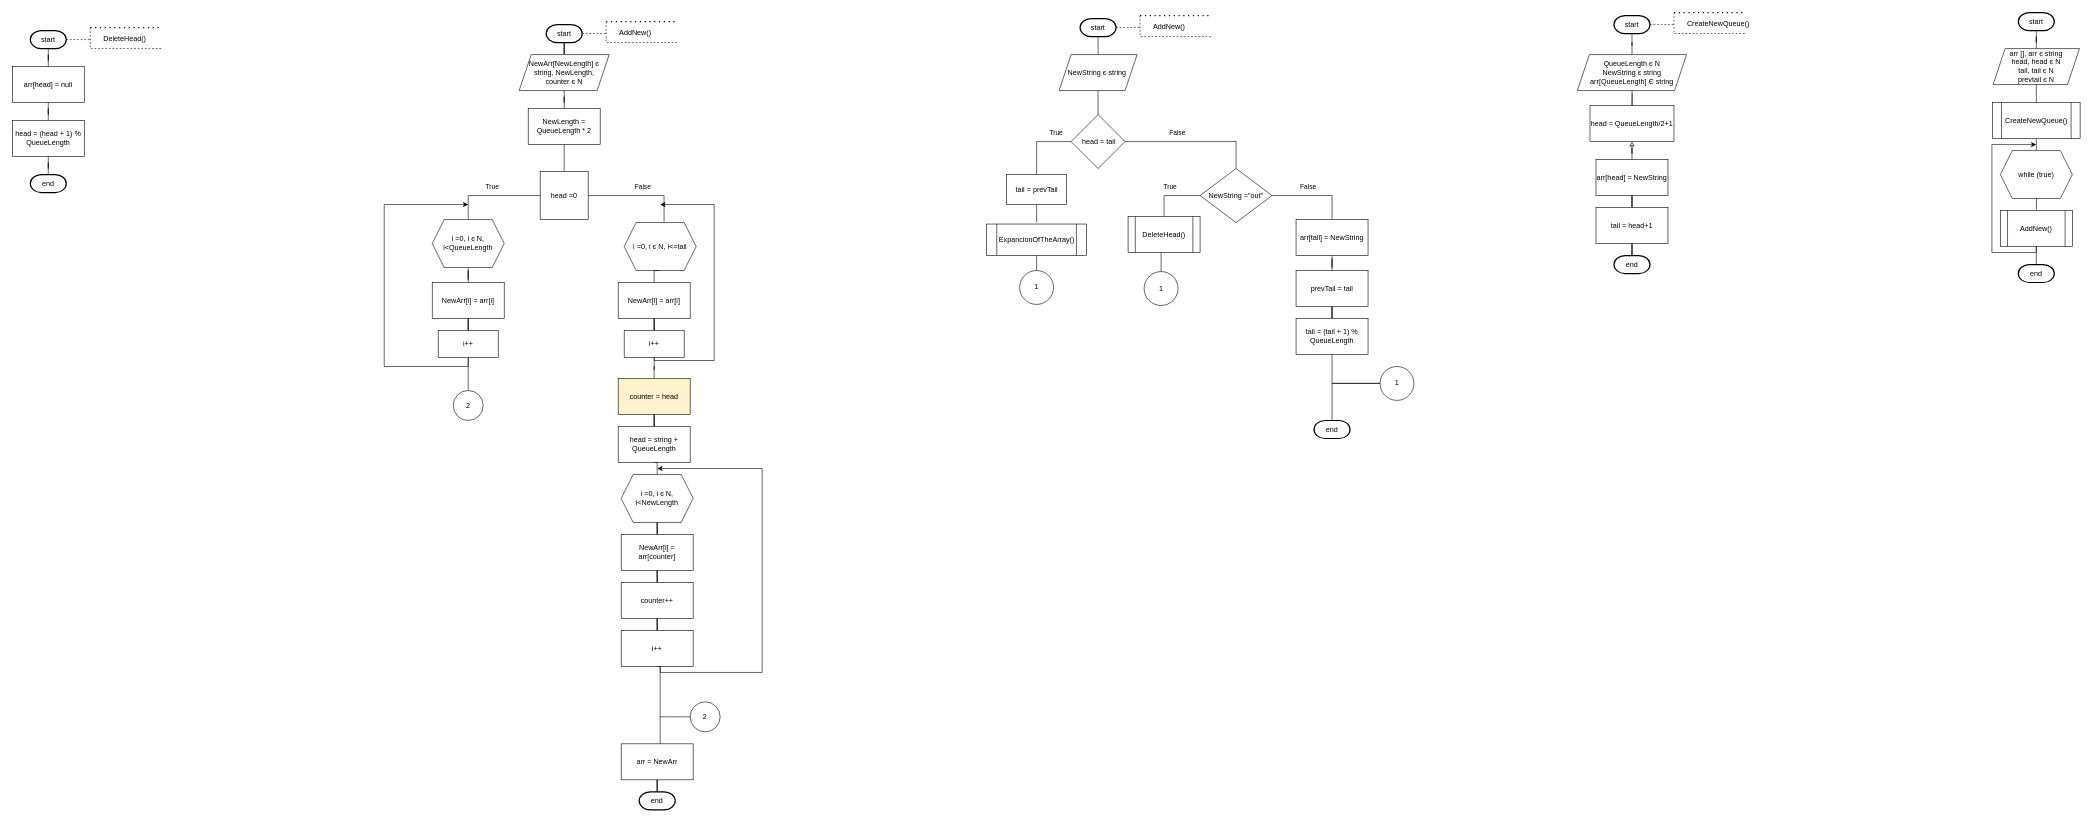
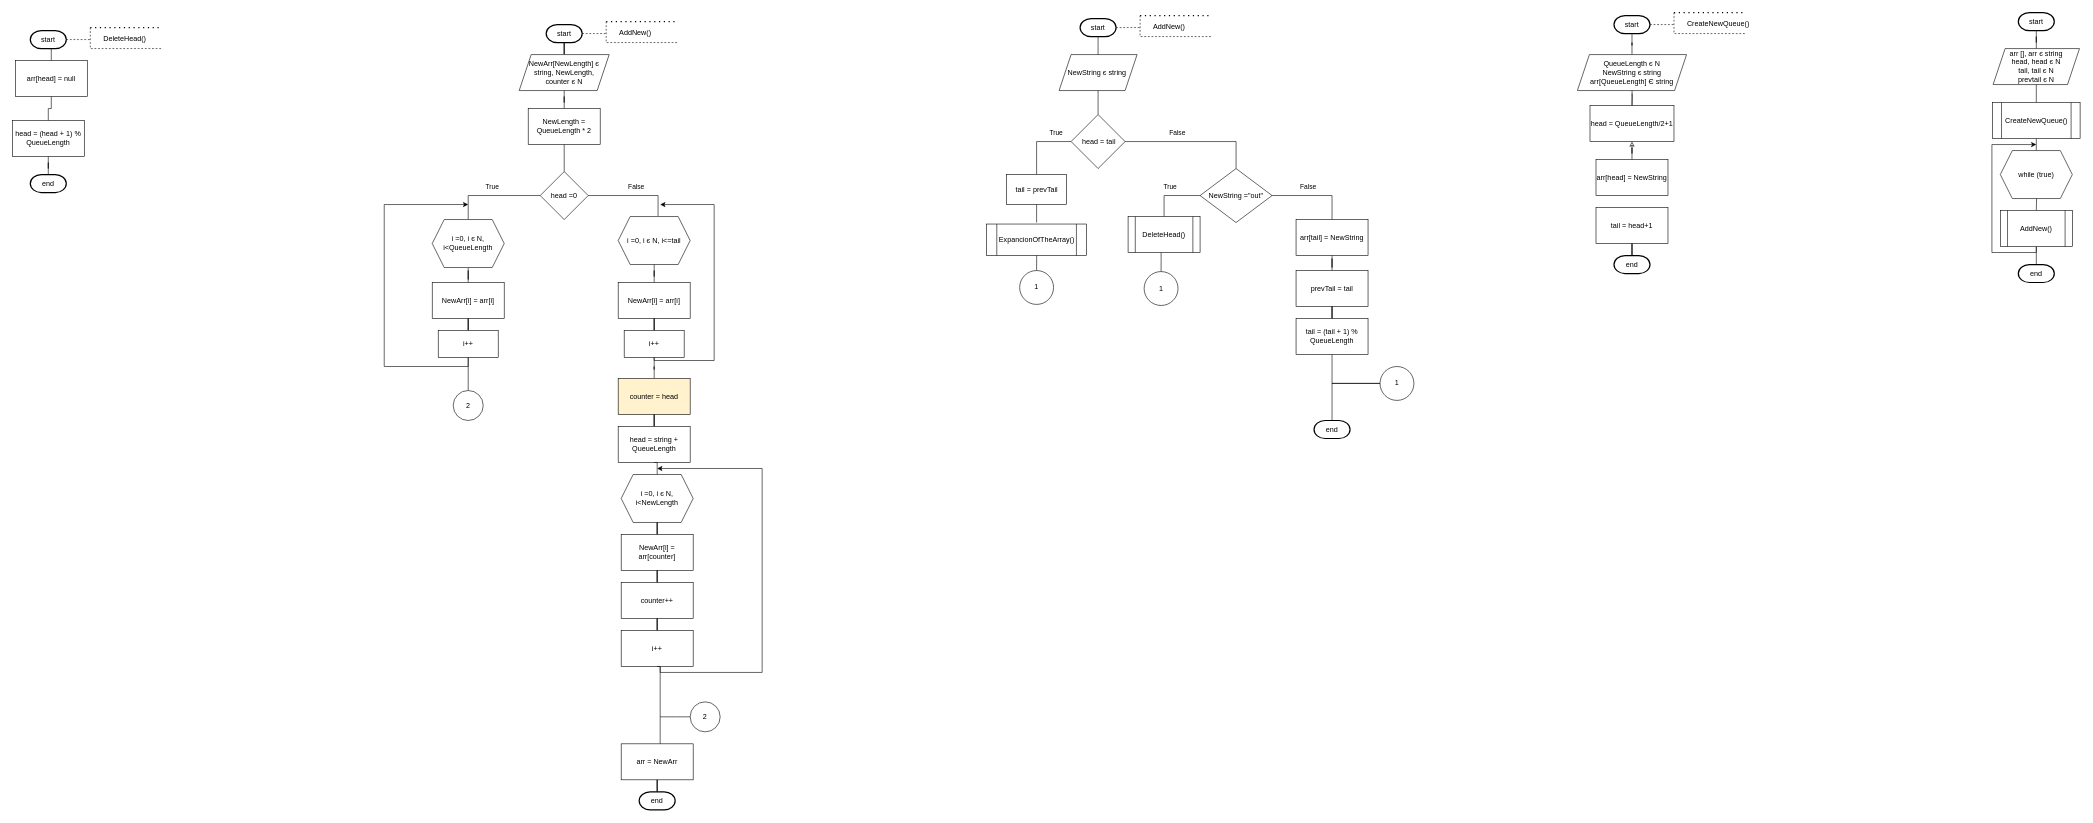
- <mxCell id="108" value="arr[head] = null" style="rounded=0;whiteSpace=wrap;html=1;" parent="1" vertex="1"><mxGeometry x="20" y="110" width="120" height="60" as="geometry" /></mxCell>
+ <mxCell id="108" value="arr[head] = null" style="rounded=0;whiteSpace=wrap;html=1;" parent="1" vertex="1"><mxGeometry x="25" y="100" width="120" height="60" as="geometry" /></mxCell>
- <mxCell id="67" value="head =0" style="whiteSpace=wrap;html=1;rounded=0;" parent="1" vertex="1"><mxGeometry x="900" y="285" width="80" height="80" as="geometry" /></mxCell>
+ <mxCell id="67" value="head =0" style="rhombus;whiteSpace=wrap;html=1;" parent="1" vertex="1"><mxGeometry x="900" y="285" width="80" height="80" as="geometry" /></mxCell>
- <mxCell id="24" style="edgeStyle=orthogonalEdgeStyle;rounded=0;orthogonalLoop=1;jettySize=auto;html=1;startArrow=none;startFill=0;endArrow=none;endFill=0;" parent="1" source="25" target="23" edge="1"><mxGeometry relative="1" as="geometry" /></mxCell>
- <mxCell id="75" value="i =0, i є N, i&amp;lt;=tail" style="shape=hexagon;perimeter=hexagonPerimeter2;whiteSpace=wrap;html=1;fixedSize=1;" parent="1" vertex="1"><mxGeometry x="1040" y="370" width="120" height="80" as="geometry" /></mxCell>
+ <mxCell id="75" value="i =0, i є N, i&amp;lt;=tail" style="shape=hexagon;perimeter=hexagonPerimeter2;whiteSpace=wrap;html=1;fixedSize=1;" parent="1" vertex="1"><mxGeometry x="1030" y="360" width="120" height="80" as="geometry" /></mxCell>
